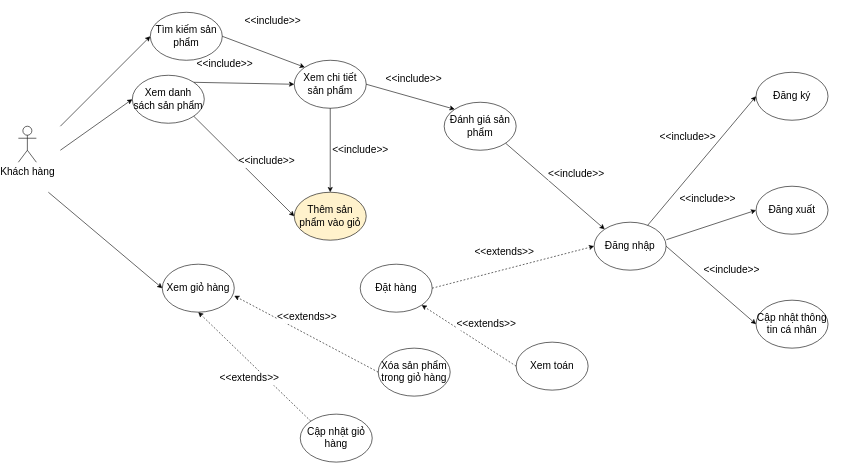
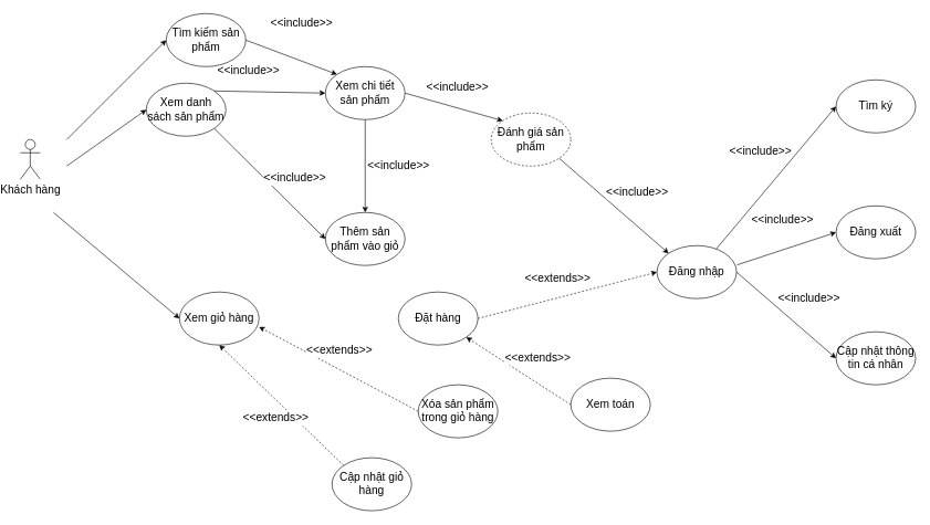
- <mxCell id="31" value="Đăng ký" style="ellipse;whiteSpace=wrap;html=1;fontSize=17;" vertex="1" parent="1"><mxGeometry x="1250" y="120" width="120" height="80" as="geometry" /></mxCell>
+ <mxCell id="31" value="Tìm ký" style="ellipse;whiteSpace=wrap;html=1;fontSize=17;" vertex="1" parent="1"><mxGeometry x="1250" y="120" width="120" height="80" as="geometry" /></mxCell>
- <mxCell id="7" value="Đánh giá sản phẩm" style="ellipse;whiteSpace=wrap;html=1;fontSize=17;" parent="1" vertex="1"><mxGeometry x="730" y="170" width="120" height="80" as="geometry" /></mxCell>
+ <mxCell id="7" value="Đánh giá sản phẩm" style="ellipse;whiteSpace=wrap;html=1;fontSize=17;dashed=1;" parent="1" vertex="1"><mxGeometry x="730" y="170" width="120" height="80" as="geometry" /></mxCell>
- <mxCell id="4" value="Thêm sản phẩm vào giỏ" style="ellipse;whiteSpace=wrap;html=1;fontSize=17;fillColor=#fff2cc;" parent="1" vertex="1"><mxGeometry x="480" y="320" width="120" height="80" as="geometry" /></mxCell>
+ <mxCell id="4" value="Thêm sản phẩm vào giỏ" style="ellipse;whiteSpace=wrap;html=1;fontSize=17;" parent="1" vertex="1"><mxGeometry x="480" y="320" width="120" height="80" as="geometry" /></mxCell>
